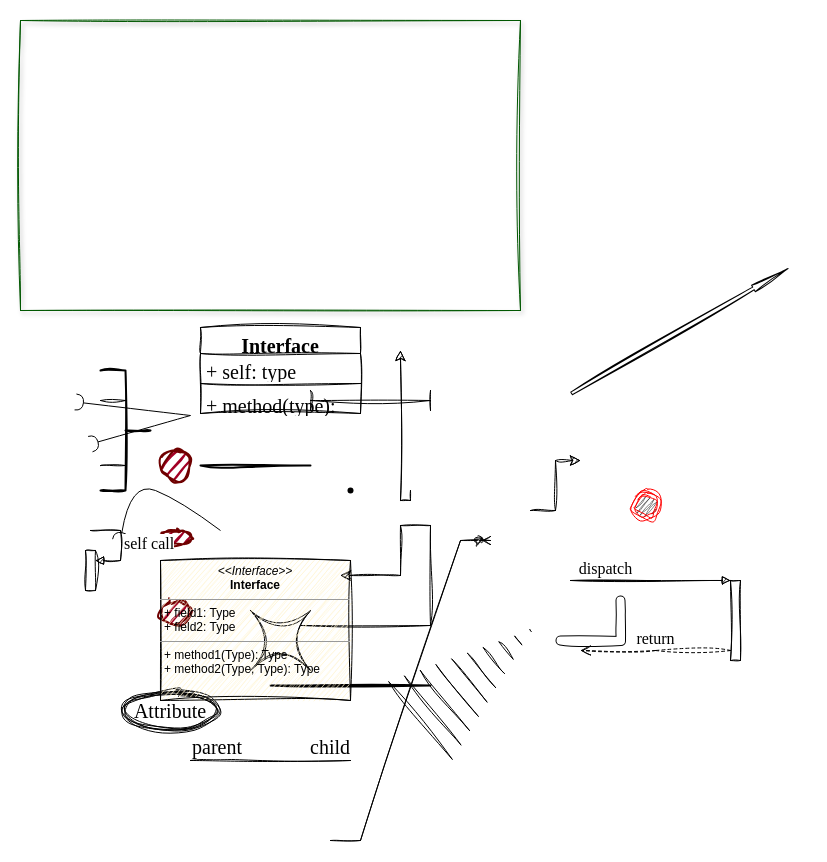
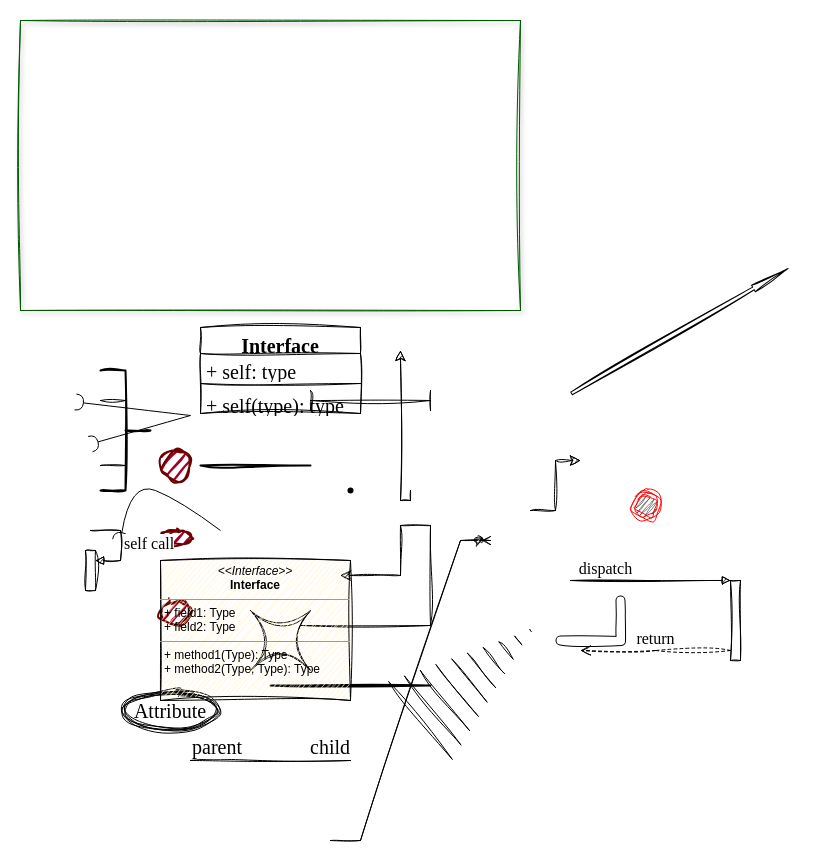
- <mxCell id="22" value="+ method(type): type" style="text;strokeColor=none;fillColor=none;align=left;verticalAlign=top;spacingLeft=4;spacingRight=4;overflow=hidden;rotatable=0;points=[[0,0.5],[1,0.5]];portConstraint=eastwest;whiteSpace=wrap;html=1;fontSize=20;fontFamily=Architects Daughter;" vertex="1" parent="19"><mxGeometry y="60" width="160" height="26" as="geometry" /></mxCell>
+ <mxCell id="22" value="+ self(type): type" style="text;strokeColor=none;fillColor=none;align=left;verticalAlign=top;spacingLeft=4;spacingRight=4;overflow=hidden;rotatable=0;points=[[0,0.5],[1,0.5]];portConstraint=eastwest;whiteSpace=wrap;html=1;fontSize=20;fontFamily=Architects Daughter;" vertex="1" parent="19"><mxGeometry y="60" width="160" height="26" as="geometry" /></mxCell>
